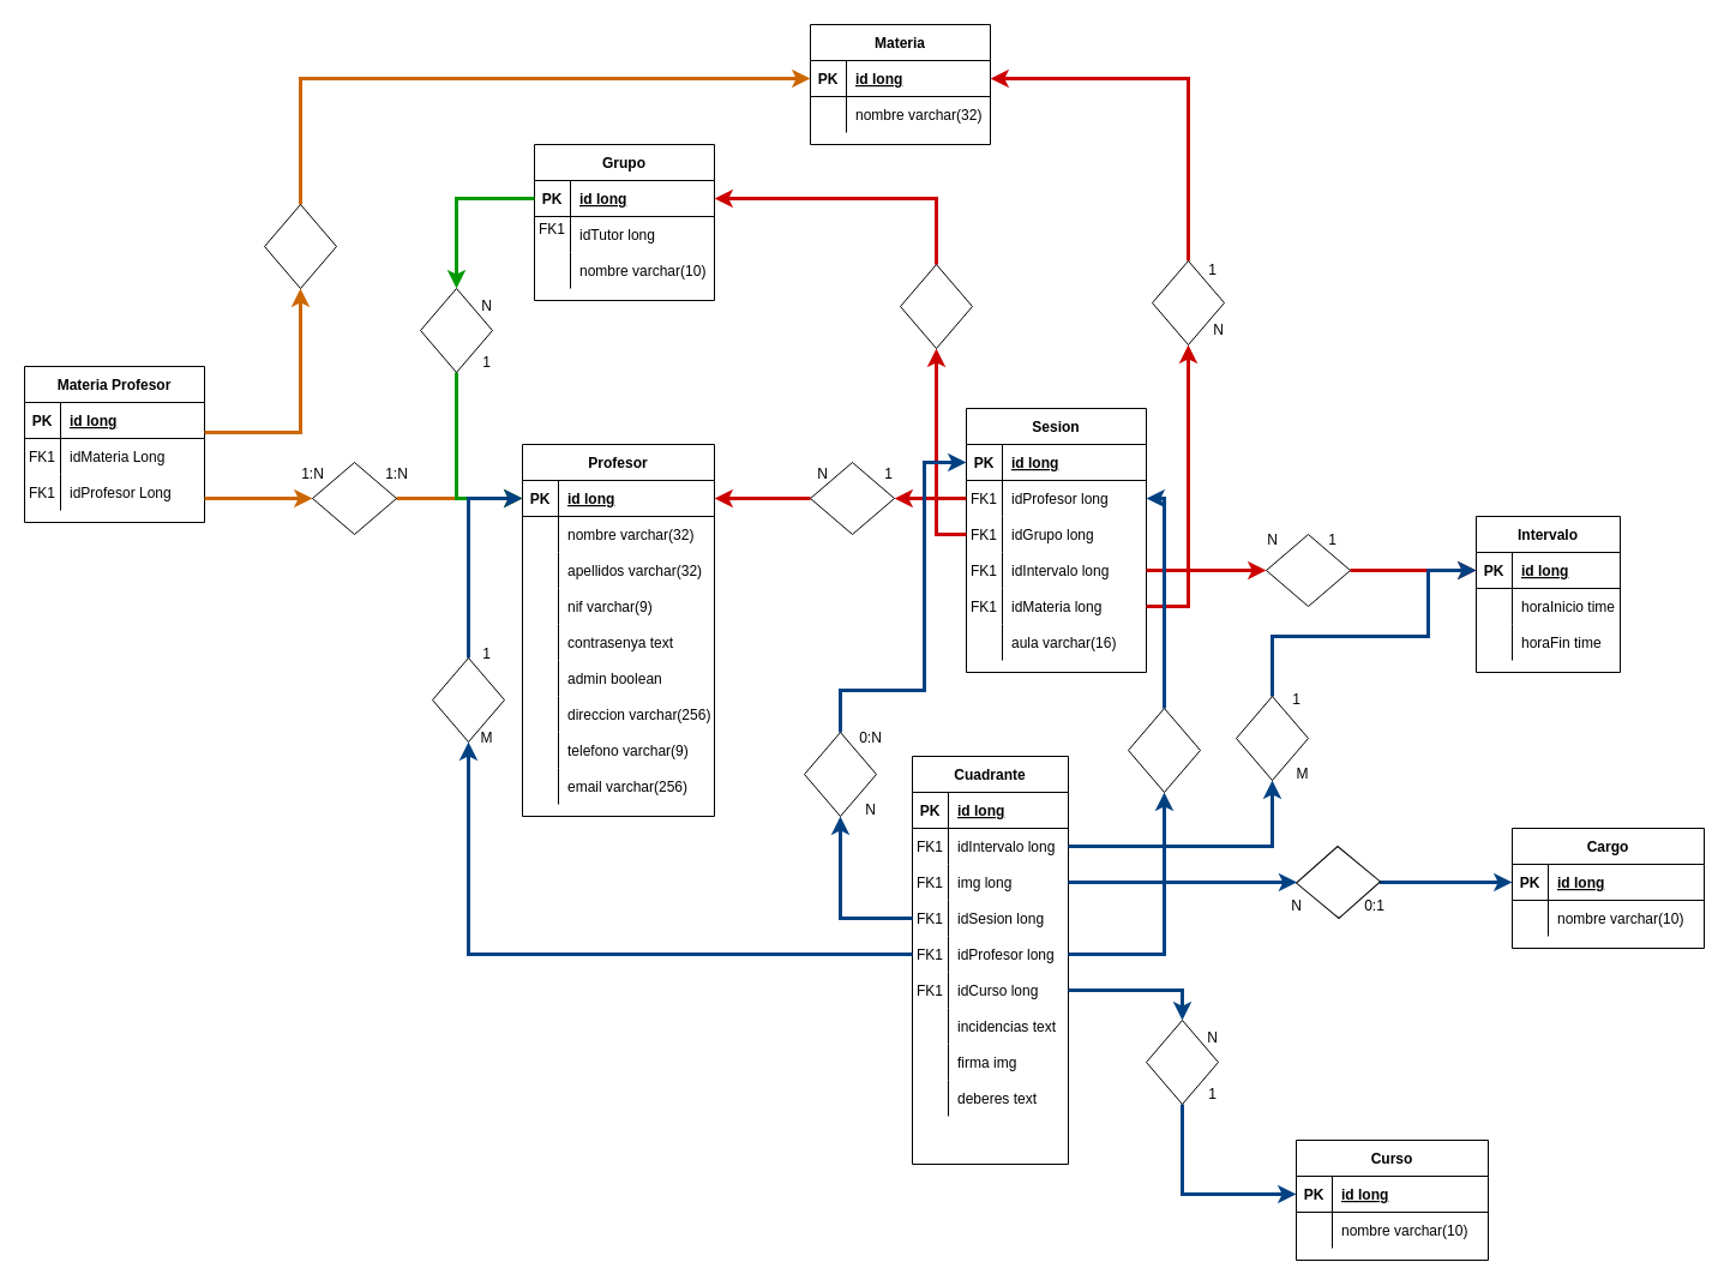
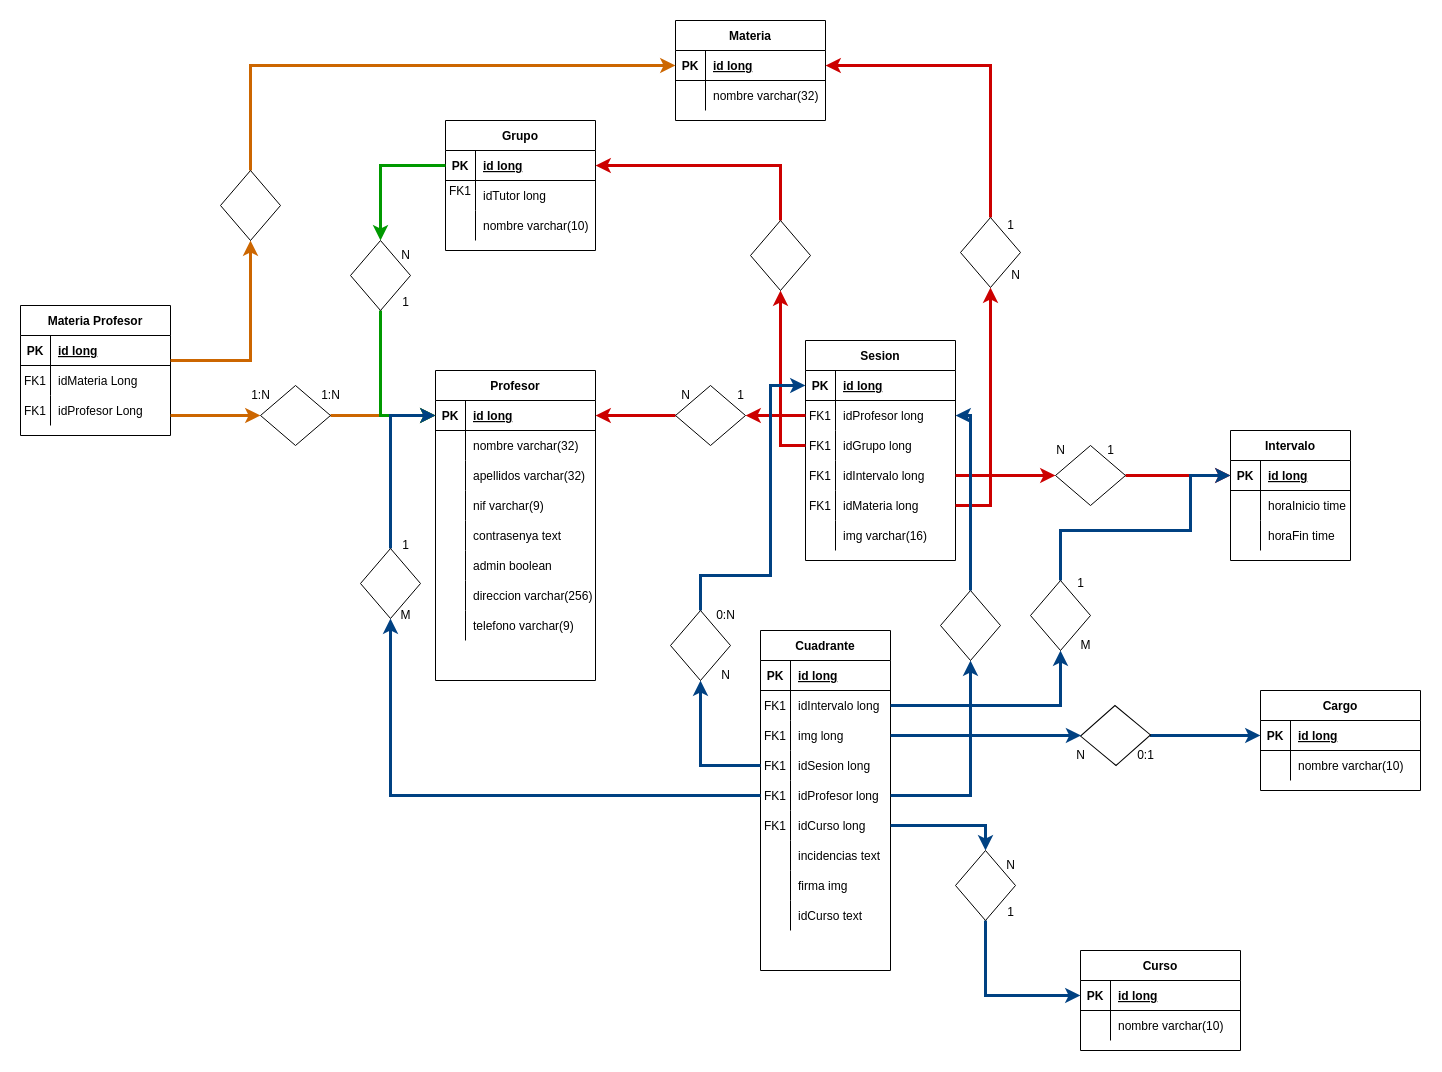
- <mxCell id="55" value="aula varchar(16)" style="shape=partialRectangle;overflow=hidden;connectable=0;fillColor=none;top=0;left=0;bottom=0;right=0;align=left;spacingLeft=6;" parent="53" vertex="1"><mxGeometry x="30" width="120" height="30" as="geometry"><mxRectangle width="120" height="30" as="alternateBounds" /></mxGeometry></mxCell>
+ <mxCell id="55" value="img varchar(16)" style="shape=partialRectangle;overflow=hidden;connectable=0;fillColor=none;top=0;left=0;bottom=0;right=0;align=left;spacingLeft=6;" parent="53" vertex="1"><mxGeometry x="30" width="120" height="30" as="geometry"><mxRectangle width="120" height="30" as="alternateBounds" /></mxGeometry></mxCell>
- <mxCell id="36" value="email varchar(256)" style="shape=partialRectangle;overflow=hidden;connectable=0;fillColor=none;top=0;left=0;bottom=0;right=0;align=left;spacingLeft=6;" parent="34" vertex="1"><mxGeometry x="30" width="130" height="30" as="geometry"><mxRectangle width="130" height="30" as="alternateBounds" /></mxGeometry></mxCell>
- <mxCell id="103" value="deberes text" style="shape=partialRectangle;overflow=hidden;connectable=0;fillColor=none;top=0;left=0;bottom=0;right=0;align=left;spacingLeft=6;" parent="101" vertex="1"><mxGeometry x="30" width="100" height="30" as="geometry"><mxRectangle width="100" height="30" as="alternateBounds" /></mxGeometry></mxCell>
+ <mxCell id="103" value="idCurso text" style="shape=partialRectangle;overflow=hidden;connectable=0;fillColor=none;top=0;left=0;bottom=0;right=0;align=left;spacingLeft=6;" parent="101" vertex="1"><mxGeometry x="30" width="100" height="30" as="geometry"><mxRectangle width="100" height="30" as="alternateBounds" /></mxGeometry></mxCell>
